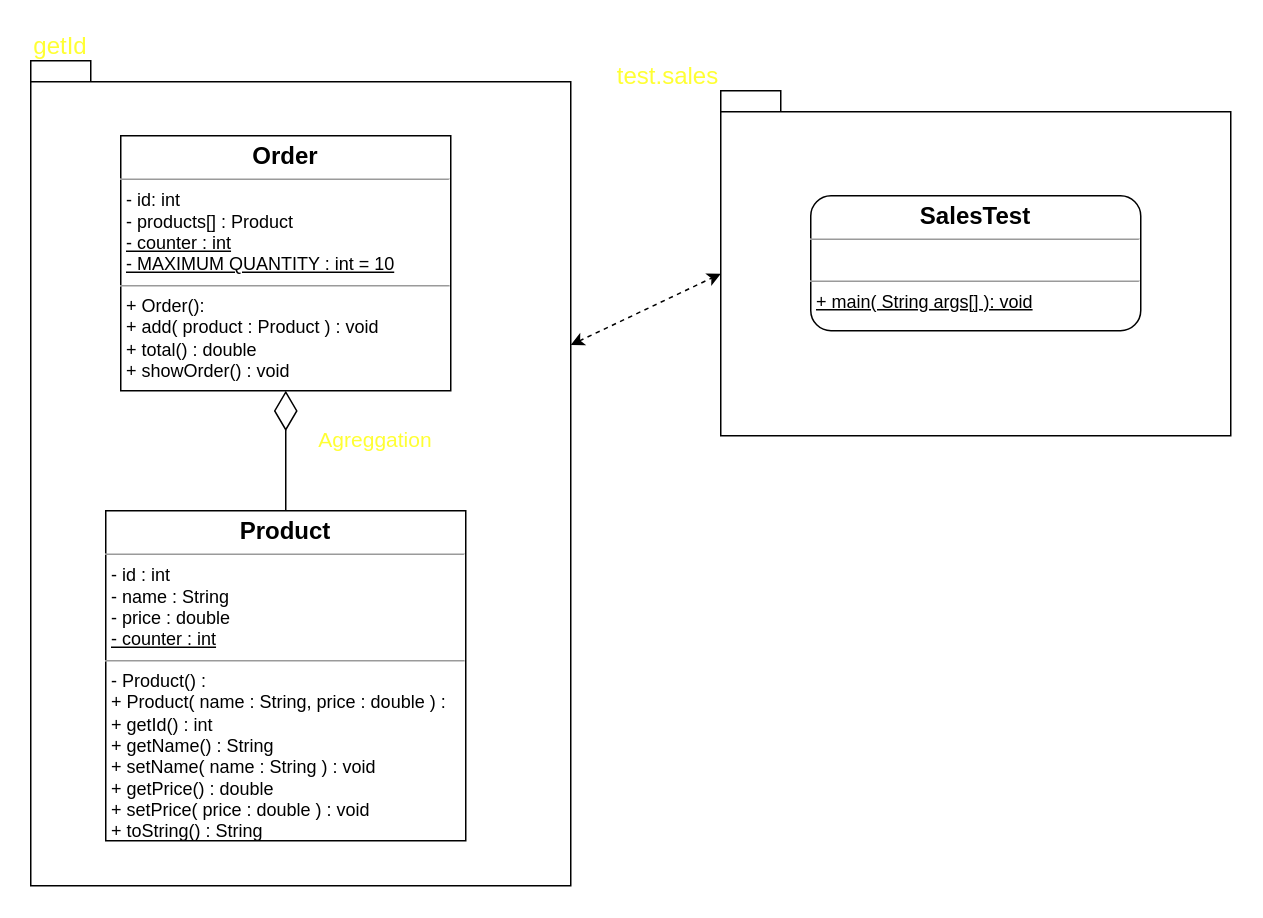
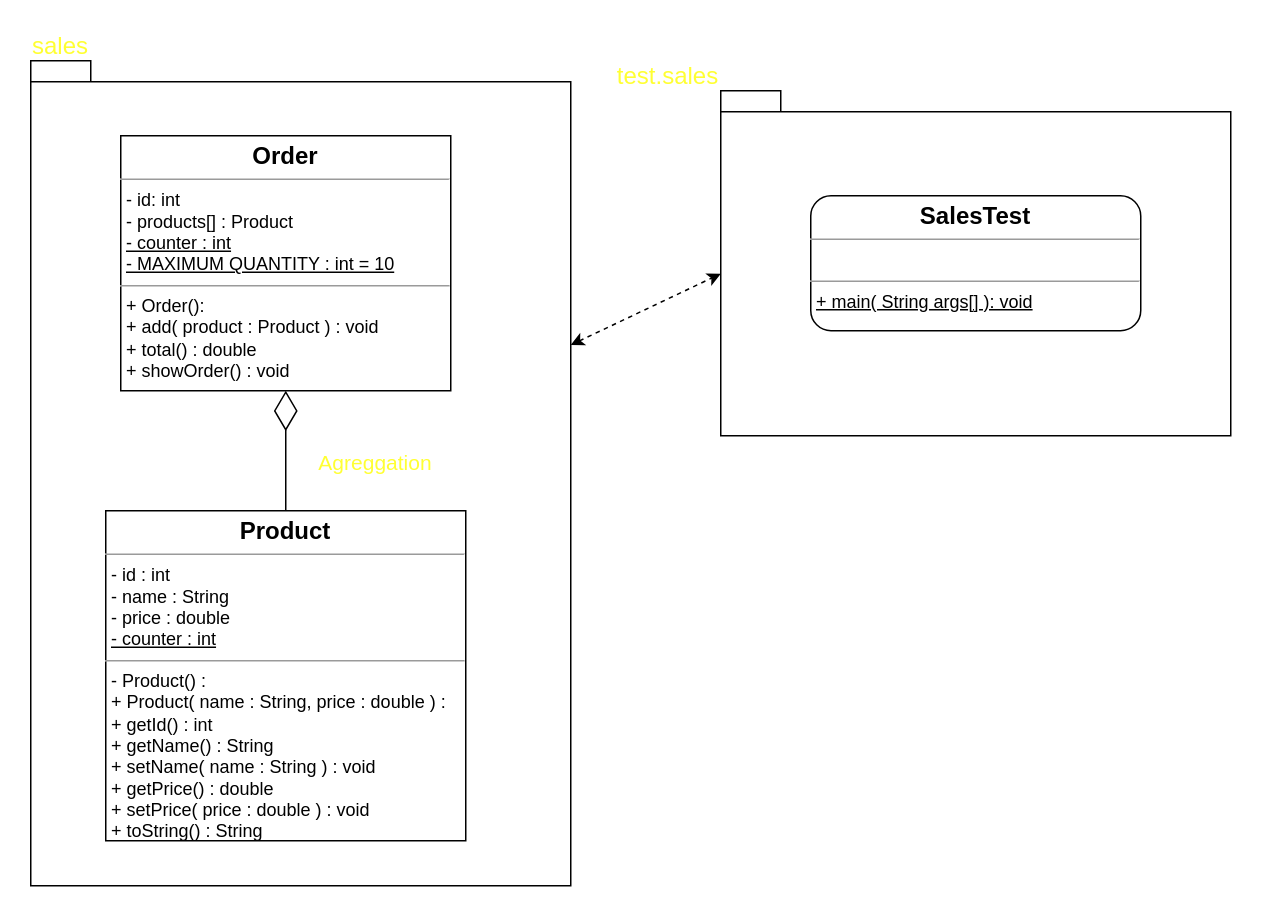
- <mxCell id="8" value="getId" style="text;html=1;strokeColor=none;fillColor=none;align=center;verticalAlign=middle;whiteSpace=wrap;rounded=0;fontSize=16;fontColor=#FFFF33;" vertex="1" parent="1"><mxGeometry x="20" y="20" width="40" height="20" as="geometry" /></mxCell>
+ <mxCell id="8" value="sales" style="text;html=1;strokeColor=none;fillColor=none;align=center;verticalAlign=middle;whiteSpace=wrap;rounded=0;fontSize=16;fontColor=#FFFF33;" vertex="1" parent="1"><mxGeometry x="20" y="20" width="40" height="20" as="geometry" /></mxCell>
- <mxCell id="11" value="Agreggation" style="text;align=center;fontStyle=0;verticalAlign=middle;spacingLeft=3;spacingRight=3;strokeColor=none;rotatable=0;points=[[0,0.5],[1,0.5]];portConstraint=eastwest;fontSize=14;fontColor=#FFFF33;" vertex="1" parent="1"><mxGeometry x="210" y="279" width="80" height="26" as="geometry" /></mxCell>
+ <mxCell id="11" value="Agreggation" style="text;align=center;fontStyle=0;verticalAlign=middle;spacingLeft=3;spacingRight=3;strokeColor=none;rotatable=0;points=[[0,0.5],[1,0.5]];portConstraint=eastwest;fontSize=14;fontColor=#FFFF33;" vertex="1" parent="1"><mxGeometry x="210" y="294" width="80" height="26" as="geometry" /></mxCell>
